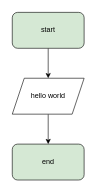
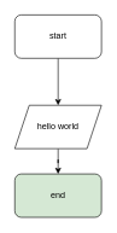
- <mxCell id="3" value="start" style="rounded=1;whiteSpace=wrap;html=1;fillColor=#d5e8d4;" vertex="1" parent="1"><mxGeometry x="20" y="20" width="120" height="60" as="geometry" /></mxCell>
+ <mxCell id="3" value="start" style="rounded=1;whiteSpace=wrap;html=1;" vertex="1" parent="1"><mxGeometry x="20" y="20" width="120" height="60" as="geometry" /></mxCell>
- <mxCell id="5" value="hello world" style="shape=parallelogram;perimeter=parallelogramPerimeter;whiteSpace=wrap;html=1;fixedSize=1;" vertex="1" parent="1"><mxGeometry x="20" y="130" width="120" height="60" as="geometry" /></mxCell>
+ <mxCell id="5" value="hello world" style="shape=parallelogram;perimeter=parallelogramPerimeter;whiteSpace=wrap;html=1;fixedSize=1;" vertex="1" parent="1"><mxGeometry x="20" y="145" width="120" height="60" as="geometry" /></mxCell>
